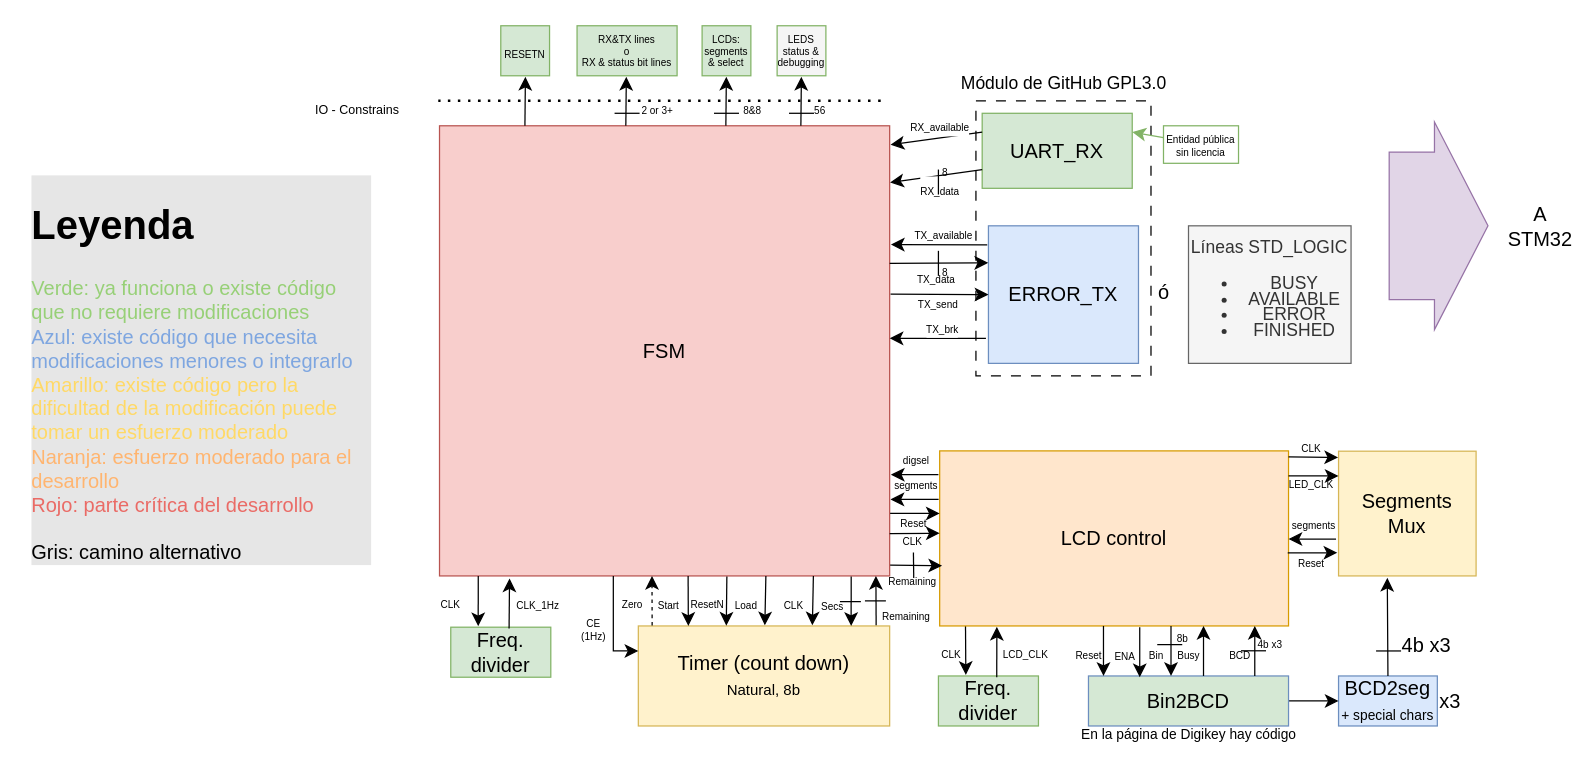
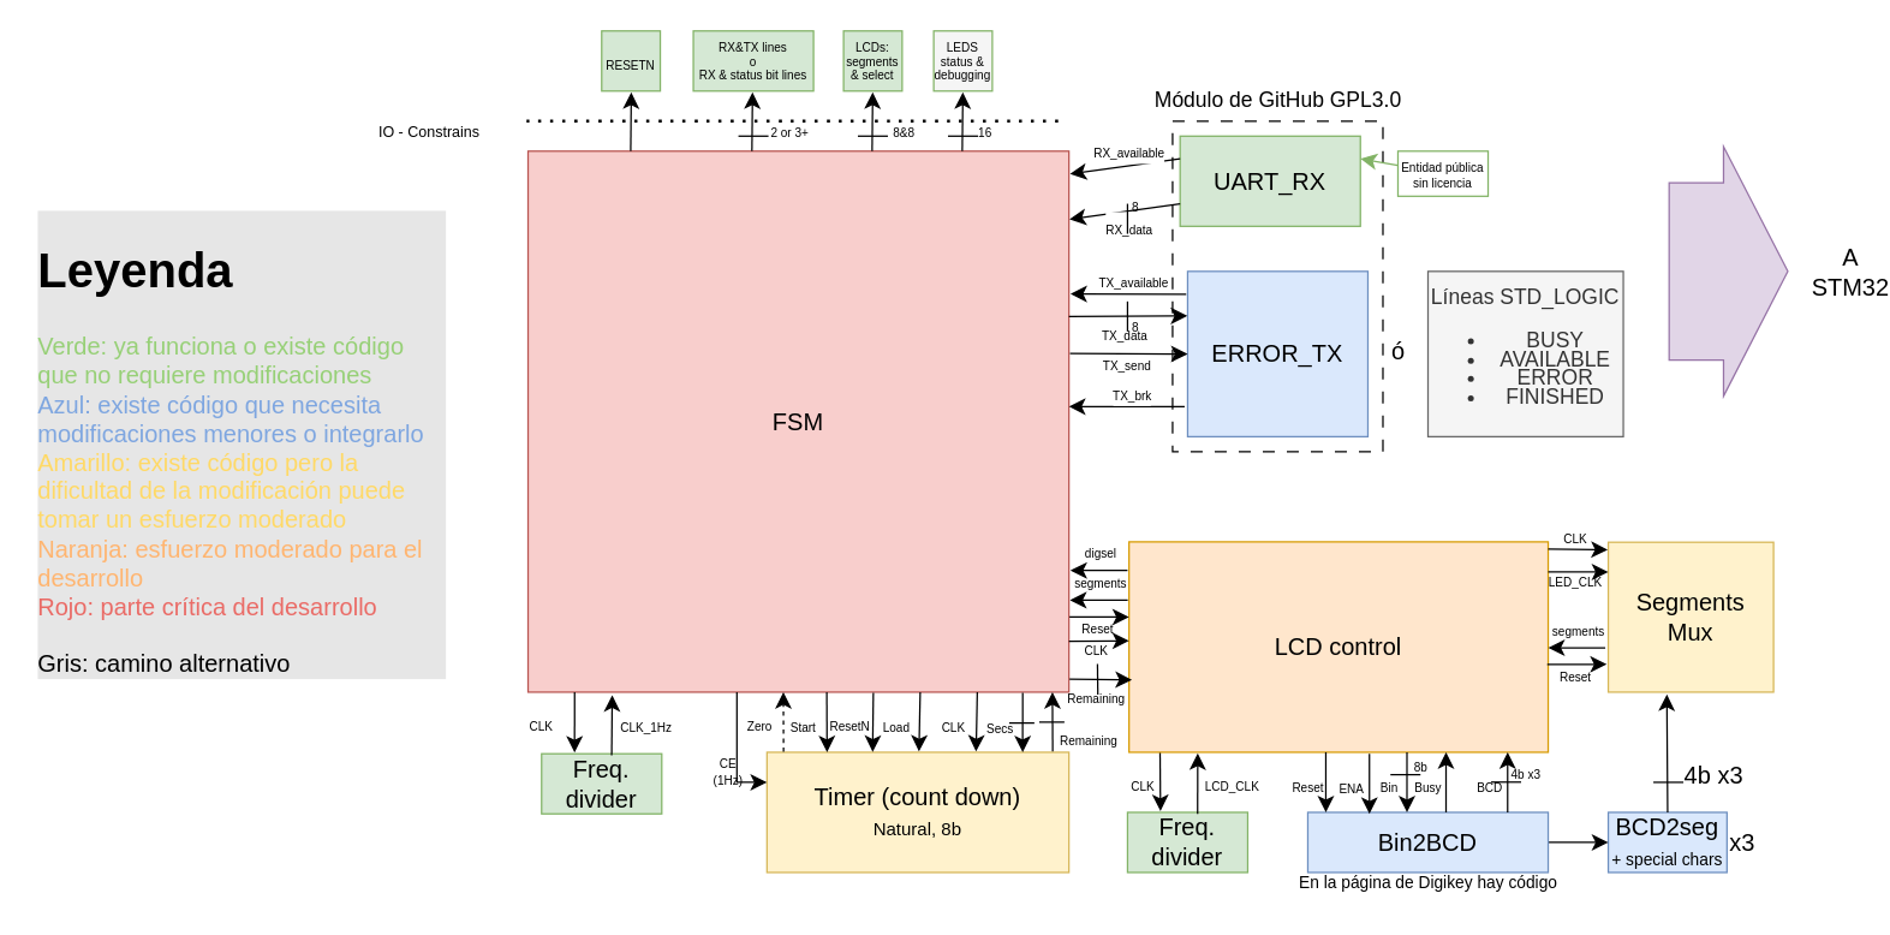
- <mxCell id="21" value="&lt;font style=&quot;font-size: 8px;&quot;&gt;56&lt;/font&gt;" style="text;html=1;align=center;verticalAlign=middle;resizable=0;points=[];autosize=1;strokeColor=none;fillColor=none;fontSize=16;" parent="1" vertex="1"><mxGeometry x="640" y="70" width="30" height="30" as="geometry" /></mxCell>
+ <mxCell id="21" value="&lt;font style=&quot;font-size: 8px;&quot;&gt;16&lt;/font&gt;" style="text;html=1;align=center;verticalAlign=middle;resizable=0;points=[];autosize=1;strokeColor=none;fillColor=none;fontSize=16;" parent="1" vertex="1"><mxGeometry x="640" y="70" width="30" height="30" as="geometry" /></mxCell>
- <mxCell id="112" value="&lt;p style=&quot;line-height: 50%;&quot;&gt;&lt;font style=&quot;font-size: 8px;&quot;&gt;CE (1Hz)&lt;/font&gt;&lt;/p&gt;" style="text;html=1;strokeColor=none;fillColor=none;align=center;verticalAlign=middle;whiteSpace=wrap;rounded=0;fontSize=16;" vertex="1" parent="1"><mxGeometry x="459" y="491.5" width="31" height="20" as="geometry" /></mxCell>
+ <mxCell id="112" value="&lt;p style=&quot;line-height: 50%;&quot;&gt;&lt;font style=&quot;font-size: 8px;&quot;&gt;CE (1Hz)&lt;/font&gt;&lt;/p&gt;" style="text;html=1;strokeColor=none;fillColor=none;align=center;verticalAlign=middle;whiteSpace=wrap;rounded=0;fontSize=16;" vertex="1" parent="1"><mxGeometry x="469" y="501.5" width="31" height="20" as="geometry" /></mxCell>
- <mxCell id="82" value="Bin2BCD" style="rounded=0;whiteSpace=wrap;html=1;fontSize=16;fillColor=#d5e8d4;strokeColor=#6c8ebf;" vertex="1" parent="1"><mxGeometry x="870" y="540" width="160" height="40" as="geometry" /></mxCell>
+ <mxCell id="82" value="Bin2BCD" style="rounded=0;whiteSpace=wrap;html=1;fontSize=16;fillColor=#dae8fc;strokeColor=#6c8ebf;" vertex="1" parent="1"><mxGeometry x="870" y="540" width="160" height="40" as="geometry" /></mxCell>
